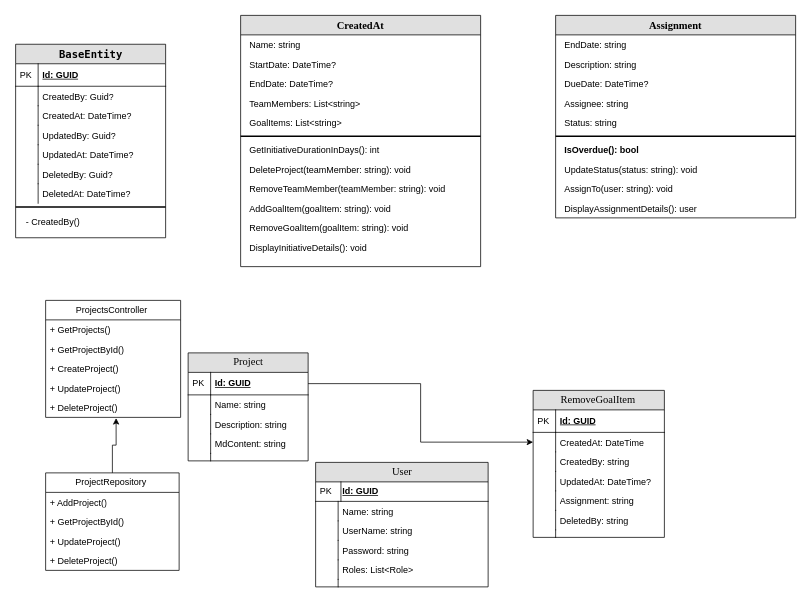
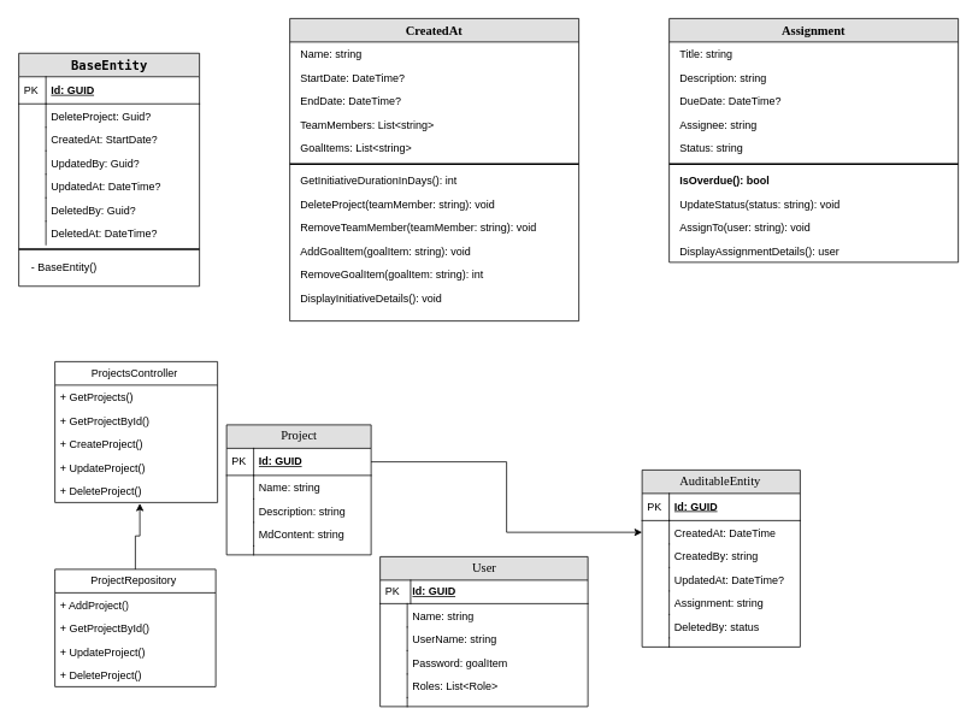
- <mxCell id="85" value="EndDate: string" style="shape=partialRectangle;align=left;fillColor=none;spacingLeft=10;strokeColor=none;" vertex="1" parent="84"><mxGeometry y="26" width="320" height="26" as="geometry" /></mxCell>
+ <mxCell id="85" value="Title: string" style="shape=partialRectangle;align=left;fillColor=none;spacingLeft=10;strokeColor=none;" vertex="1" parent="84"><mxGeometry y="26" width="320" height="26" as="geometry" /></mxCell>
- <mxCell id="57" value="CreatedBy: Guid?" style="shape=partialRectangle;top=0;left=0;right=0;bottom=0;html=1;align=left;verticalAlign=top;fillColor=none;spacingLeft=34;spacingRight=4;whiteSpace=wrap;overflow=hidden;rotatable=0;points=[[0,0.5],[1,0.5]];portConstraint=eastwest;dropTarget=0;" vertex="1" parent="54"><mxGeometry y="56" width="200" height="26" as="geometry" /></mxCell>
+ <mxCell id="57" value="DeleteProject: Guid?" style="shape=partialRectangle;top=0;left=0;right=0;bottom=0;html=1;align=left;verticalAlign=top;fillColor=none;spacingLeft=34;spacingRight=4;whiteSpace=wrap;overflow=hidden;rotatable=0;points=[[0,0.5],[1,0.5]];portConstraint=eastwest;dropTarget=0;" vertex="1" parent="54"><mxGeometry y="56" width="200" height="26" as="geometry" /></mxCell>
- <mxCell id="59" value="&lt;span style=&quot;background-color: transparent; color: light-dark(rgb(0, 0, 0), rgb(255, 255, 255));&quot;&gt;CreatedAt&lt;/span&gt;: DateTime?" style="shape=partialRectangle;top=0;left=0;right=0;bottom=0;html=1;align=left;verticalAlign=top;fillColor=none;spacingLeft=34;spacingRight=4;whiteSpace=wrap;overflow=hidden;rotatable=0;points=[[0,0.5],[1,0.5]];portConstraint=eastwest;dropTarget=0;" vertex="1" parent="54"><mxGeometry y="82" width="200" height="26" as="geometry" /></mxCell>
+ <mxCell id="59" value="&lt;span style=&quot;background-color: transparent; color: light-dark(rgb(0, 0, 0), rgb(255, 255, 255));&quot;&gt;CreatedAt&lt;/span&gt;: StartDate?" style="shape=partialRectangle;top=0;left=0;right=0;bottom=0;html=1;align=left;verticalAlign=top;fillColor=none;spacingLeft=34;spacingRight=4;whiteSpace=wrap;overflow=hidden;rotatable=0;points=[[0,0.5],[1,0.5]];portConstraint=eastwest;dropTarget=0;" vertex="1" parent="54"><mxGeometry y="82" width="200" height="26" as="geometry" /></mxCell>
- <mxCell id="70" value="-&amp;nbsp;CreatedBy()" style="text;html=1;align=left;verticalAlign=middle;whiteSpace=wrap;rounded=0;spacingLeft=12;" vertex="1" parent="54"><mxGeometry y="222" width="200" height="30" as="geometry" /></mxCell>
+ <mxCell id="70" value="-&amp;nbsp;BaseEntity()" style="text;html=1;align=left;verticalAlign=middle;whiteSpace=wrap;rounded=0;spacingLeft=12;" vertex="1" parent="54"><mxGeometry y="222" width="200" height="30" as="geometry" /></mxCell>
- <mxCell id="82" value="RemoveGoalItem(goalItem: string): void" style="shape=partialRectangle;align=left;fillColor=none;spacingLeft=10;strokeColor=none;" vertex="1" parent="71"><mxGeometry y="270" width="320" height="26" as="geometry" /></mxCell>
+ <mxCell id="82" value="RemoveGoalItem(goalItem: string): int" style="shape=partialRectangle;align=left;fillColor=none;spacingLeft=10;strokeColor=none;" vertex="1" parent="71"><mxGeometry y="270" width="320" height="26" as="geometry" /></mxCell>
- <mxCell id="13" value="RemoveGoalItem&amp;nbsp;" style="swimlane;html=1;fontStyle=0;childLayout=stackLayout;horizontal=1;startSize=26;fillColor=#e0e0e0;horizontalStack=0;resizeParent=1;resizeLast=0;collapsible=1;marginBottom=0;swimlaneFillColor=#ffffff;align=center;rounded=0;shadow=0;comic=0;labelBackgroundColor=none;strokeWidth=1;fontFamily=Verdana;fontSize=14" parent="1" vertex="1"><mxGeometry x="710" y="520" width="175" height="196" as="geometry" /></mxCell>
+ <mxCell id="13" value="AuditableEntity&amp;nbsp;" style="swimlane;html=1;fontStyle=0;childLayout=stackLayout;horizontal=1;startSize=26;fillColor=#e0e0e0;horizontalStack=0;resizeParent=1;resizeLast=0;collapsible=1;marginBottom=0;swimlaneFillColor=#ffffff;align=center;rounded=0;shadow=0;comic=0;labelBackgroundColor=none;strokeWidth=1;fontFamily=Verdana;fontSize=14" parent="1" vertex="1"><mxGeometry x="710" y="520" width="175" height="196" as="geometry" /></mxCell>
- <mxCell id="24" value="DeletedBy: string" style="shape=partialRectangle;top=0;left=0;right=0;bottom=0;html=1;align=left;verticalAlign=top;fillColor=none;spacingLeft=34;spacingRight=4;whiteSpace=wrap;overflow=hidden;rotatable=0;points=[[0,0.5],[1,0.5]];portConstraint=eastwest;dropTarget=0;" parent="13" vertex="1"><mxGeometry y="160" width="175" height="26" as="geometry" /></mxCell>
+ <mxCell id="24" value="DeletedBy: status" style="shape=partialRectangle;top=0;left=0;right=0;bottom=0;html=1;align=left;verticalAlign=top;fillColor=none;spacingLeft=34;spacingRight=4;whiteSpace=wrap;overflow=hidden;rotatable=0;points=[[0,0.5],[1,0.5]];portConstraint=eastwest;dropTarget=0;" parent="13" vertex="1"><mxGeometry y="160" width="175" height="26" as="geometry" /></mxCell>
- <mxCell id="48" value="Password: string" style="shape=partialRectangle;top=0;left=0;right=0;bottom=0;html=1;align=left;verticalAlign=top;fillColor=none;spacingLeft=34;spacingRight=4;whiteSpace=wrap;overflow=hidden;rotatable=0;points=[[0,0.5],[1,0.5]];portConstraint=eastwest;dropTarget=0;" parent="41" vertex="1"><mxGeometry y="104" width="230" height="26" as="geometry" /></mxCell>
+ <mxCell id="48" value="Password: goalItem" style="shape=partialRectangle;top=0;left=0;right=0;bottom=0;html=1;align=left;verticalAlign=top;fillColor=none;spacingLeft=34;spacingRight=4;whiteSpace=wrap;overflow=hidden;rotatable=0;points=[[0,0.5],[1,0.5]];portConstraint=eastwest;dropTarget=0;" parent="41" vertex="1"><mxGeometry y="104" width="230" height="26" as="geometry" /></mxCell>
